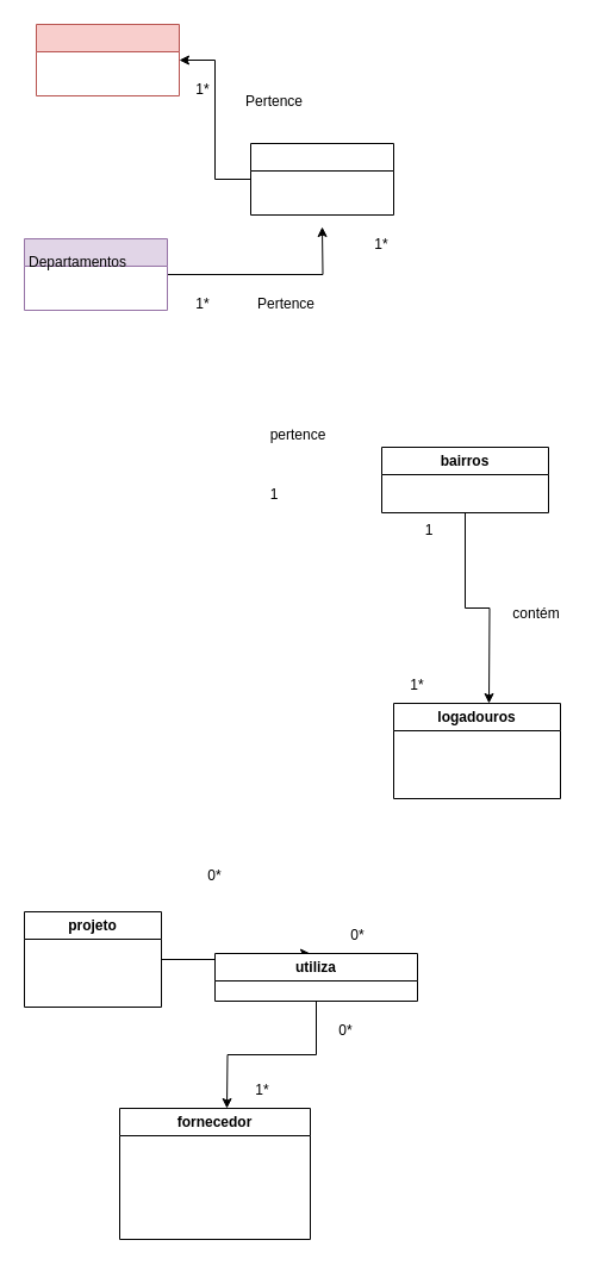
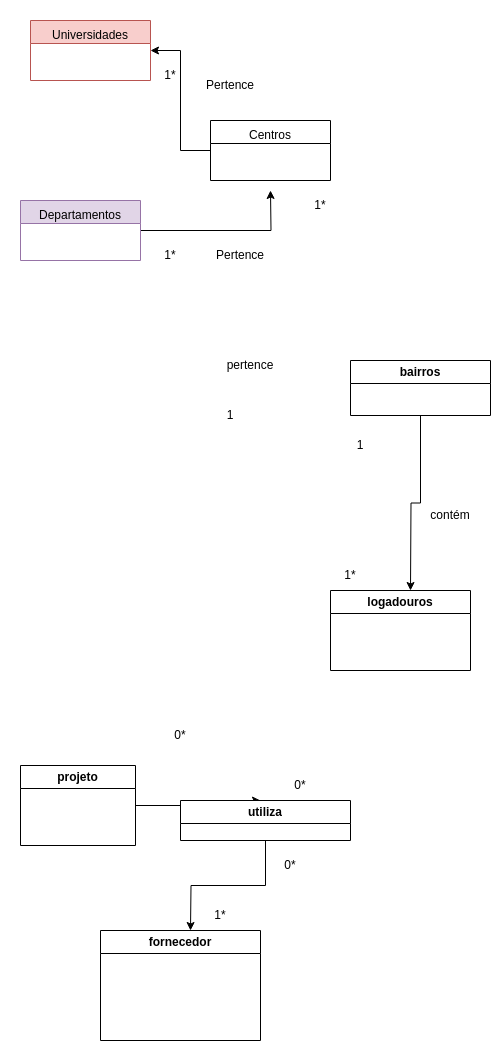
+ <mxCell id="3" value="Universidades" style="text;html=1;align=center;verticalAlign=middle;whiteSpace=wrap;rounded=0;" vertex="1" parent="2"><mxGeometry x="30" width="60" height="30" as="geometry" /></mxCell>
+ <mxCell id="12" value="Centros" style="text;html=1;align=center;verticalAlign=middle;whiteSpace=wrap;rounded=0;" vertex="1" parent="11"><mxGeometry x="30" width="60" height="30" as="geometry" /></mxCell>
- <mxCell id="7" value="Departamentos" style="text;html=1;align=center;verticalAlign=middle;whiteSpace=wrap;rounded=0;" vertex="1" parent="6"><mxGeometry x="15" y="5" width="60" height="30" as="geometry" /></mxCell>
+ <mxCell id="7" value="Departamentos" style="text;html=1;align=center;verticalAlign=middle;whiteSpace=wrap;rounded=0;" vertex="1" parent="6"><mxGeometry x="30" width="60" height="30" as="geometry" /></mxCell>
- <mxCell id="16" value="bairros" style="swimlane;whiteSpace=wrap;html=1;" vertex="1" parent="1"><mxGeometry x="320" y="375" width="140" height="55" as="geometry" /></mxCell>
+ <mxCell id="16" value="bairros" style="swimlane;whiteSpace=wrap;html=1;" vertex="1" parent="1"><mxGeometry x="350" y="360" width="140" height="55" as="geometry" /></mxCell>
